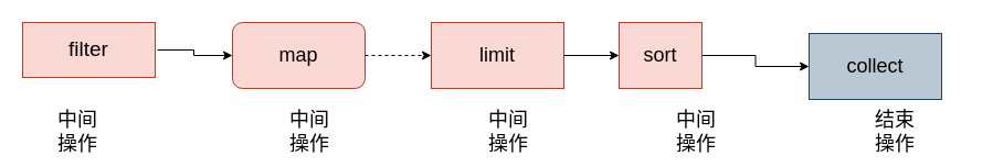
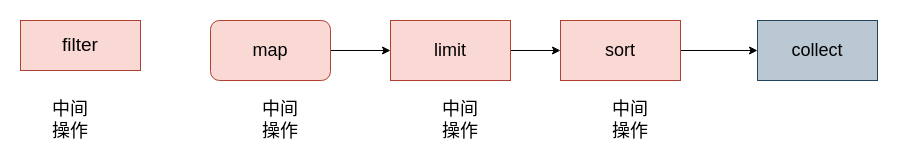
- <mxCell id="2" style="edgeStyle=orthogonalEdgeStyle;rounded=0;orthogonalLoop=1;jettySize=auto;html=1;entryX=0;entryY=0.5;entryDx=0;entryDy=0;" edge="1" parent="1" source="3" target="5"><mxGeometry relative="1" as="geometry" /></mxCell>
- <mxCell id="4" style="edgeStyle=orthogonalEdgeStyle;rounded=0;orthogonalLoop=1;jettySize=auto;html=1;exitX=1;exitY=0.5;exitDx=0;exitDy=0;entryX=0;entryY=0.5;entryDx=0;entryDy=0;dashed=1;" edge="1" parent="1" source="5" target="7"><mxGeometry relative="1" as="geometry" /></mxCell>
+ <mxCell id="4" style="edgeStyle=orthogonalEdgeStyle;rounded=0;orthogonalLoop=1;jettySize=auto;html=1;exitX=1;exitY=0.5;exitDx=0;exitDy=0;entryX=0;entryY=0.5;entryDx=0;entryDy=0;" edge="1" parent="1" source="5" target="7"><mxGeometry relative="1" as="geometry" /></mxCell>
- <mxCell id="9" value="&lt;font style=&quot;font-size: 18px&quot;&gt;sort&lt;/font&gt;" style="rounded=0;whiteSpace=wrap;html=1;fillColor=#fad9d5;strokeColor=#ae4132;" vertex="1" parent="1"><mxGeometry x="560" y="20" width="75" height="60" as="geometry" /></mxCell>
+ <mxCell id="9" value="&lt;font style=&quot;font-size: 18px&quot;&gt;sort&lt;/font&gt;" style="rounded=0;whiteSpace=wrap;html=1;fillColor=#fad9d5;strokeColor=#ae4132;" vertex="1" parent="1"><mxGeometry x="560" y="20" width="120" height="60" as="geometry" /></mxCell>
- <mxCell id="10" value="&lt;font style=&quot;font-size: 18px&quot;&gt;collect&lt;/font&gt;" style="rounded=0;whiteSpace=wrap;html=1;fillColor=#bac8d3;strokeColor=#23445d;" vertex="1" parent="1"><mxGeometry x="732" y="30" width="120" height="60" as="geometry" /></mxCell>
+ <mxCell id="10" value="&lt;font style=&quot;font-size: 18px&quot;&gt;collect&lt;/font&gt;" style="rounded=0;whiteSpace=wrap;html=1;fillColor=#bac8d3;strokeColor=#23445d;" vertex="1" parent="1"><mxGeometry x="757" y="20" width="120" height="60" as="geometry" /></mxCell>
- <mxCell id="15" value="&lt;font style=&quot;font-size: 18px&quot;&gt;结束操作&lt;/font&gt;" style="text;html=1;strokeColor=none;fillColor=none;align=center;verticalAlign=middle;whiteSpace=wrap;rounded=0;" vertex="1" parent="1"><mxGeometry x="790" y="110" width="40" height="20" as="geometry" /></mxCell>
